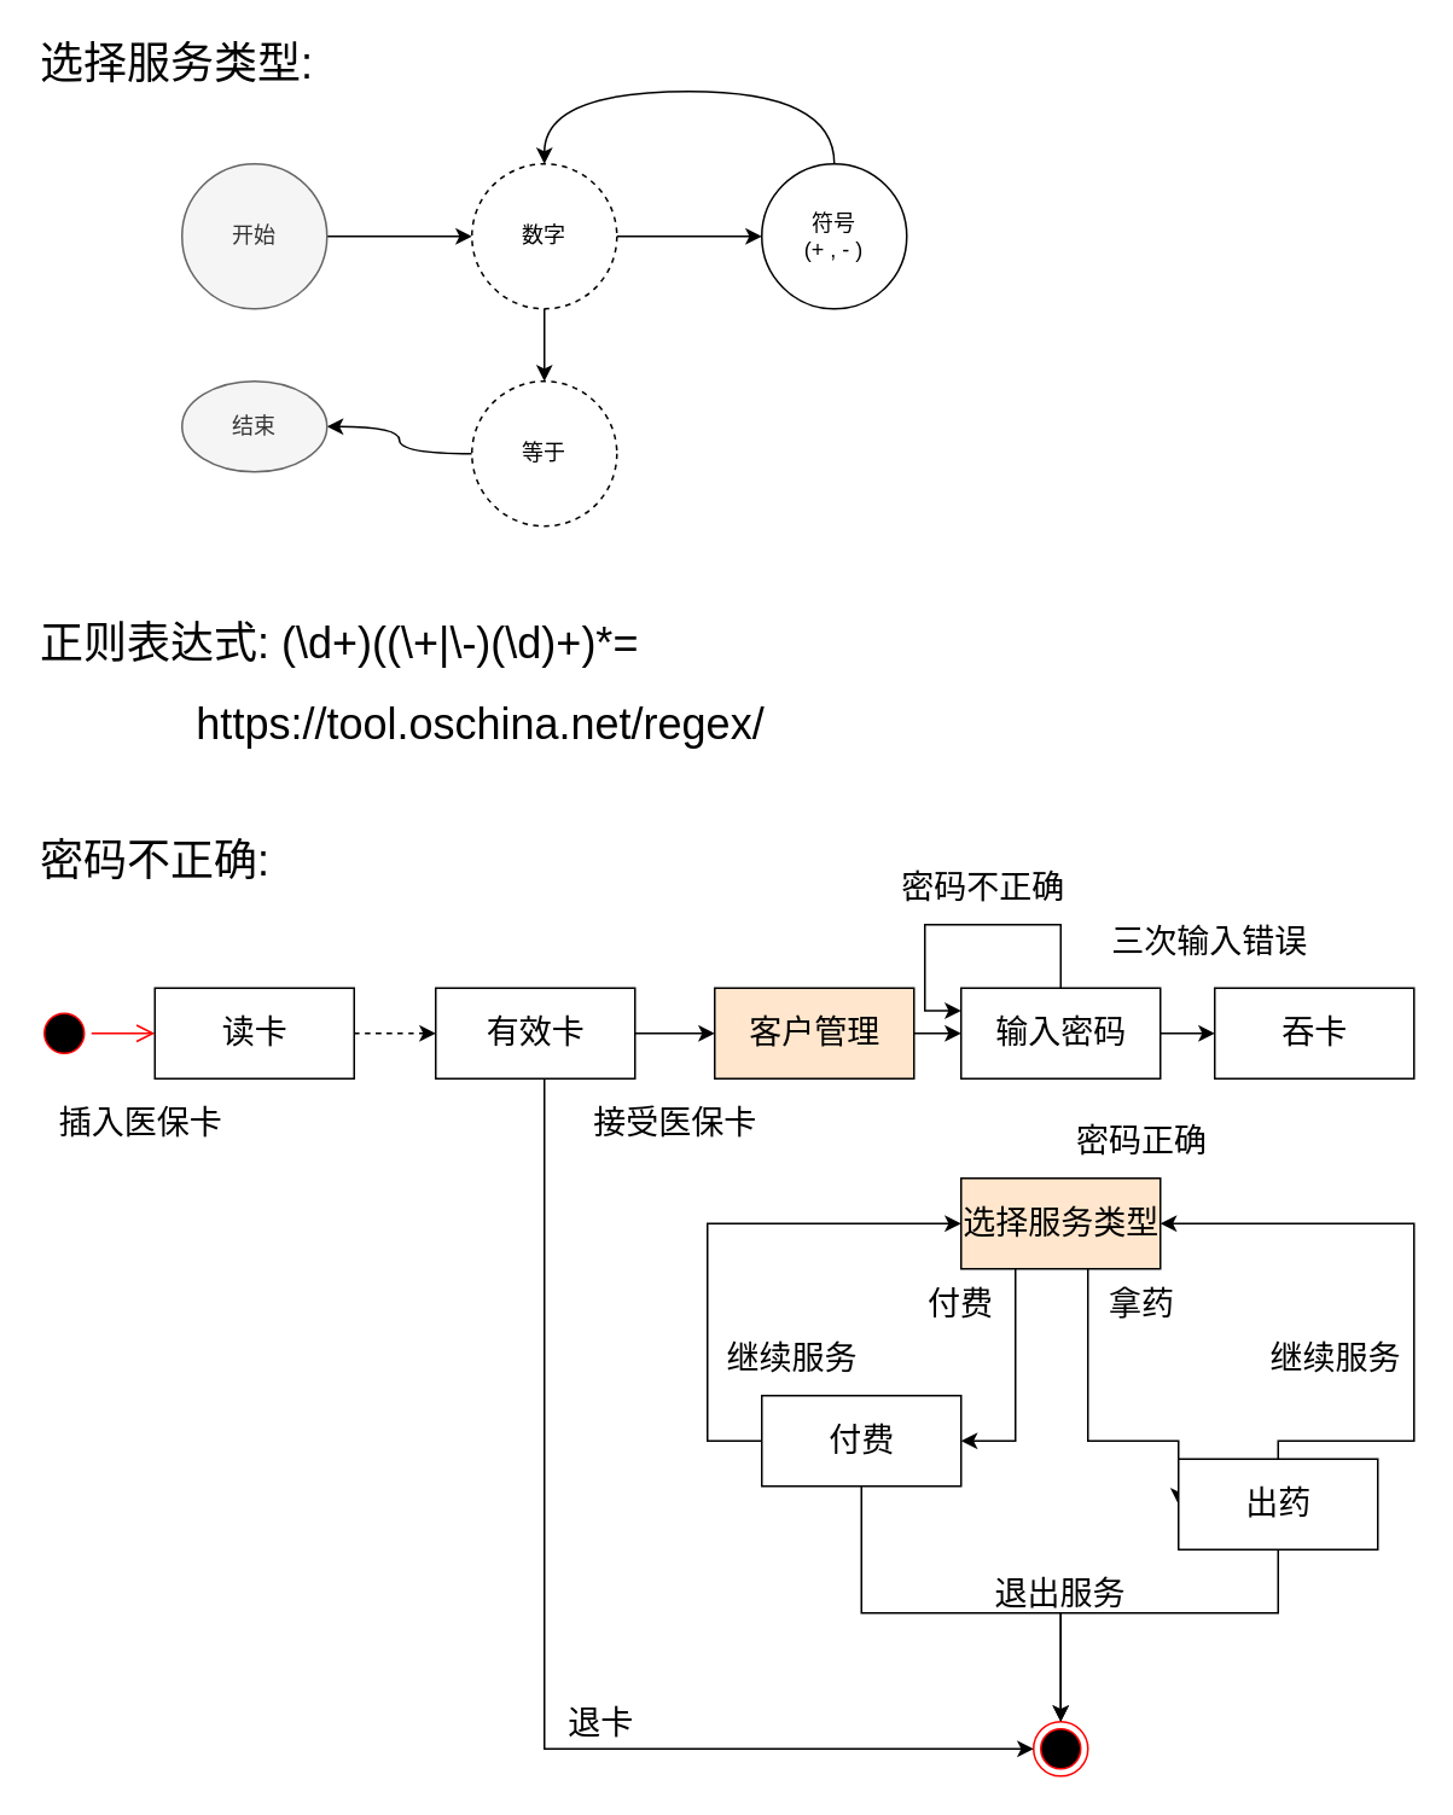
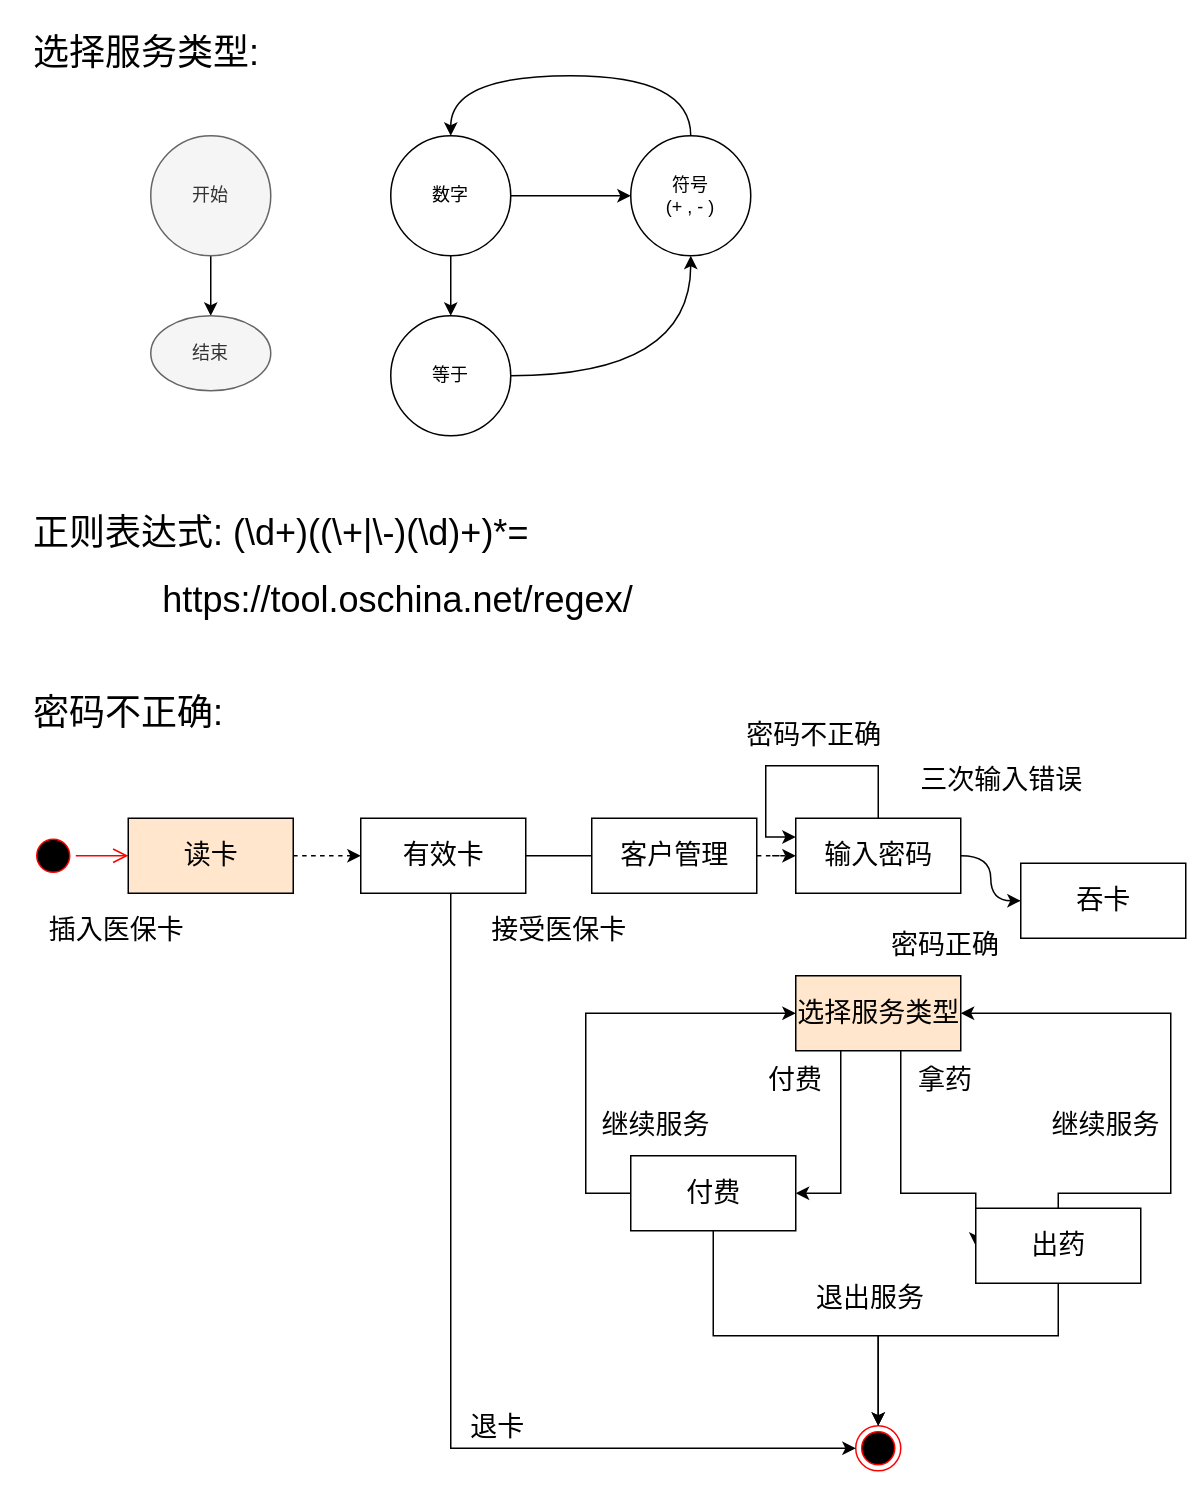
- <mxCell id="2" style="edgeStyle=orthogonalEdgeStyle;rounded=0;orthogonalLoop=1;jettySize=auto;html=1;" edge="1" parent="1" source="3" target="6"><mxGeometry relative="1" as="geometry" /></mxCell>
+ <mxCell id="2" style="edgeStyle=orthogonalEdgeStyle;rounded=0;orthogonalLoop=1;jettySize=auto;html=1;" edge="1" parent="1" source="3" target="11"><mxGeometry relative="1" as="geometry" /></mxCell>
- <mxCell id="6" value="数字" style="ellipse;whiteSpace=wrap;html=1;aspect=fixed;dashed=1;" vertex="1" parent="1"><mxGeometry x="260" y="90" width="80" height="80" as="geometry" /></mxCell>
+ <mxCell id="6" value="数字" style="ellipse;whiteSpace=wrap;html=1;aspect=fixed;" vertex="1" parent="1"><mxGeometry x="260" y="90" width="80" height="80" as="geometry" /></mxCell>
- <mxCell id="9" style="edgeStyle=orthogonalEdgeStyle;curved=1;rounded=0;orthogonalLoop=1;jettySize=auto;html=1;entryX=1;entryY=0.5;entryDx=0;entryDy=0;" edge="1" parent="1" source="10" target="11"><mxGeometry relative="1" as="geometry" /></mxCell>
+ <mxCell id="9" style="edgeStyle=orthogonalEdgeStyle;curved=1;rounded=0;orthogonalLoop=1;jettySize=auto;html=1;" edge="1" parent="1" source="10" target="8"><mxGeometry relative="1" as="geometry" /></mxCell>
- <mxCell id="10" value="等于" style="ellipse;whiteSpace=wrap;html=1;aspect=fixed;dashed=1;" vertex="1" parent="1"><mxGeometry x="260" y="210" width="80" height="80" as="geometry" /></mxCell>
+ <mxCell id="10" value="等于" style="ellipse;whiteSpace=wrap;html=1;aspect=fixed;" vertex="1" parent="1"><mxGeometry x="260" y="210" width="80" height="80" as="geometry" /></mxCell>
- <mxCell id="20" value="读卡" style="html=1;fontSize=18;align=center;" vertex="1" parent="1"><mxGeometry x="85" y="545" width="110" height="50" as="geometry" /></mxCell>
+ <mxCell id="20" value="读卡" style="html=1;fontSize=18;align=center;fillColor=#ffe6cc;" vertex="1" parent="1"><mxGeometry x="85" y="545" width="110" height="50" as="geometry" /></mxCell>
- <mxCell id="21" style="edgeStyle=orthogonalEdgeStyle;curved=1;rounded=0;orthogonalLoop=1;jettySize=auto;html=1;entryX=0;entryY=0.5;entryDx=0;entryDy=0;fontSize=18;" edge="1" parent="1" source="24" target="26"><mxGeometry relative="1" as="geometry" /></mxCell>
+ <mxCell id="21" style="edgeStyle=orthogonalEdgeStyle;curved=1;rounded=0;orthogonalLoop=1;jettySize=auto;html=1;entryX=0;entryY=0.5;entryDx=0;entryDy=0;fontSize=18;endArrow=none;" edge="1" parent="1" source="24" target="26"><mxGeometry relative="1" as="geometry" /></mxCell>
- <mxCell id="26" value="客户管理" style="html=1;fontSize=18;align=center;fillColor=#ffe6cc;" vertex="1" parent="1"><mxGeometry x="394" y="545" width="110" height="50" as="geometry" /></mxCell>
+ <mxCell id="26" value="客户管理" style="html=1;fontSize=18;align=center;" vertex="1" parent="1"><mxGeometry x="394" y="545" width="110" height="50" as="geometry" /></mxCell>
- <mxCell id="25" style="edgeStyle=orthogonalEdgeStyle;curved=1;rounded=0;orthogonalLoop=1;jettySize=auto;html=1;entryX=0;entryY=0.5;entryDx=0;entryDy=0;fontSize=18;" edge="1" parent="1" source="26" target="28"><mxGeometry relative="1" as="geometry" /></mxCell>
+ <mxCell id="25" style="edgeStyle=orthogonalEdgeStyle;curved=1;rounded=0;orthogonalLoop=1;jettySize=auto;html=1;entryX=0;entryY=0.5;entryDx=0;entryDy=0;fontSize=18;dashed=1;" edge="1" parent="1" source="26" target="28"><mxGeometry relative="1" as="geometry" /></mxCell>
- <mxCell id="29" value="吞卡" style="html=1;fontSize=18;align=center;" vertex="1" parent="1"><mxGeometry x="670" y="545" width="110" height="50" as="geometry" /></mxCell>
+ <mxCell id="29" value="吞卡" style="html=1;fontSize=18;align=center;" vertex="1" parent="1"><mxGeometry x="680" y="575" width="110" height="50" as="geometry" /></mxCell>
- <mxCell id="47" value="退出服务" style="text;html=1;strokeColor=none;fillColor=none;align=center;verticalAlign=middle;whiteSpace=wrap;rounded=0;fontSize=18;" vertex="1" parent="1"><mxGeometry x="542" y="870" width="86" height="20" as="geometry" /></mxCell>
+ <mxCell id="47" value="退出服务" style="text;html=1;strokeColor=none;fillColor=none;align=center;verticalAlign=middle;whiteSpace=wrap;rounded=0;fontSize=18;" vertex="1" parent="1"><mxGeometry x="537" y="855" width="86" height="20" as="geometry" /></mxCell>
